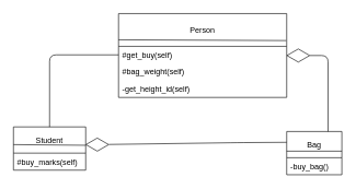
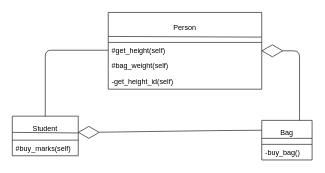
- <mxCell id="4" value="#get_buy(self)" style="text;strokeColor=none;fillColor=none;align=left;verticalAlign=top;spacingLeft=4;spacingRight=4;overflow=hidden;rotatable=0;points=[[0,0.5],[1,0.5]];portConstraint=eastwest;" parent="2" vertex="1"><mxGeometry y="50" width="256" height="26" as="geometry" /></mxCell>
+ <mxCell id="4" value="#get_height(self)" style="text;strokeColor=none;fillColor=none;align=left;verticalAlign=top;spacingLeft=4;spacingRight=4;overflow=hidden;rotatable=0;points=[[0,0.5],[1,0.5]];portConstraint=eastwest;" parent="2" vertex="1"><mxGeometry y="50" width="256" height="26" as="geometry" /></mxCell>
